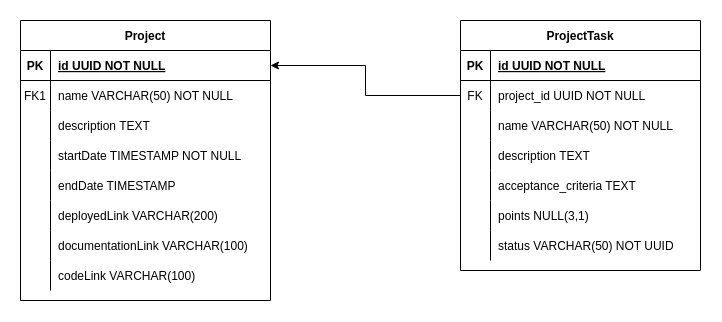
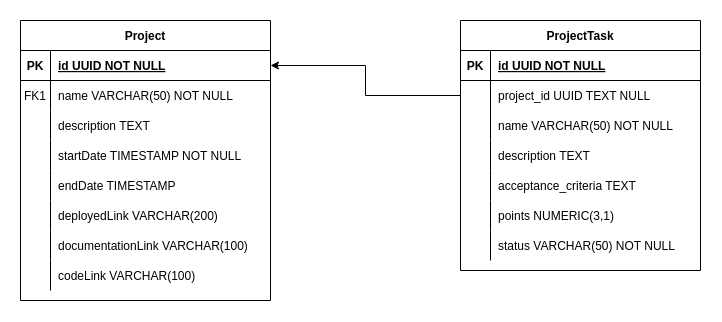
- <mxCell id="32" value="FK" style="shape=partialRectangle;overflow=hidden;connectable=0;fillColor=none;top=0;left=0;bottom=0;right=0;" parent="31" vertex="1"><mxGeometry width="30" height="30" as="geometry" /></mxCell>
- <mxCell id="33" value="project_id UUID NOT NULL" style="shape=partialRectangle;overflow=hidden;connectable=0;fillColor=none;top=0;left=0;bottom=0;right=0;align=left;spacingLeft=6;" parent="31" vertex="1"><mxGeometry x="30" width="210" height="30" as="geometry" /></mxCell>
+ <mxCell id="33" value="project_id UUID TEXT NULL" style="shape=partialRectangle;overflow=hidden;connectable=0;fillColor=none;top=0;left=0;bottom=0;right=0;align=left;spacingLeft=6;" parent="31" vertex="1"><mxGeometry x="30" width="210" height="30" as="geometry" /></mxCell>
- <mxCell id="45" value="points NULL(3,1)" style="shape=partialRectangle;overflow=hidden;connectable=0;fillColor=none;top=0;left=0;bottom=0;right=0;align=left;spacingLeft=6;" parent="43" vertex="1"><mxGeometry x="30" width="210" height="30" as="geometry" /></mxCell>
+ <mxCell id="45" value="points NUMERIC(3,1)" style="shape=partialRectangle;overflow=hidden;connectable=0;fillColor=none;top=0;left=0;bottom=0;right=0;align=left;spacingLeft=6;" parent="43" vertex="1"><mxGeometry x="30" width="210" height="30" as="geometry" /></mxCell>
- <mxCell id="48" value="status VARCHAR(50) NOT UUID" style="shape=partialRectangle;overflow=hidden;connectable=0;fillColor=none;top=0;left=0;bottom=0;right=0;align=left;spacingLeft=6;" parent="46" vertex="1"><mxGeometry x="30" width="210" height="30" as="geometry" /></mxCell>
+ <mxCell id="48" value="status VARCHAR(50) NOT NULL" style="shape=partialRectangle;overflow=hidden;connectable=0;fillColor=none;top=0;left=0;bottom=0;right=0;align=left;spacingLeft=6;" parent="46" vertex="1"><mxGeometry x="30" width="210" height="30" as="geometry" /></mxCell>
